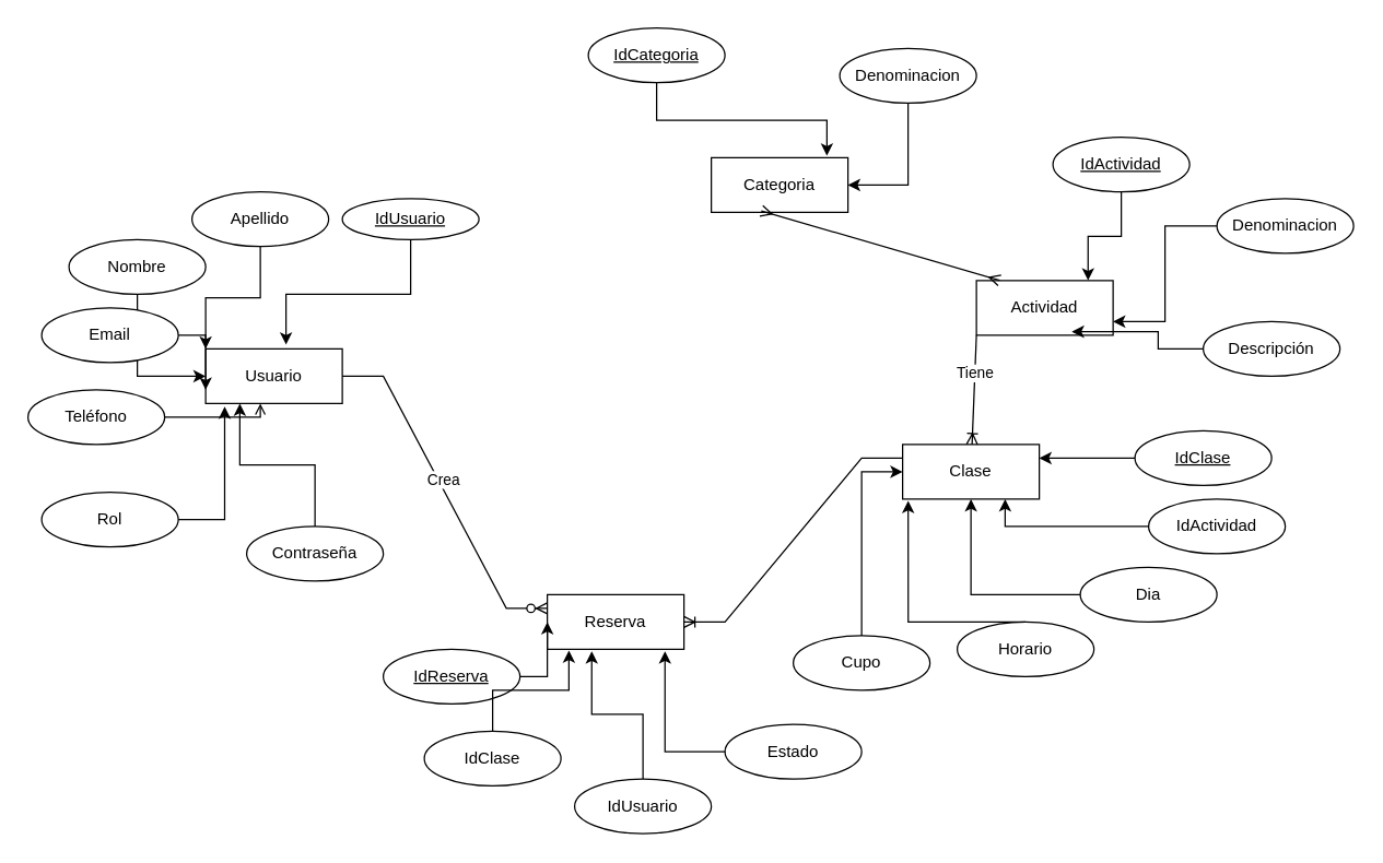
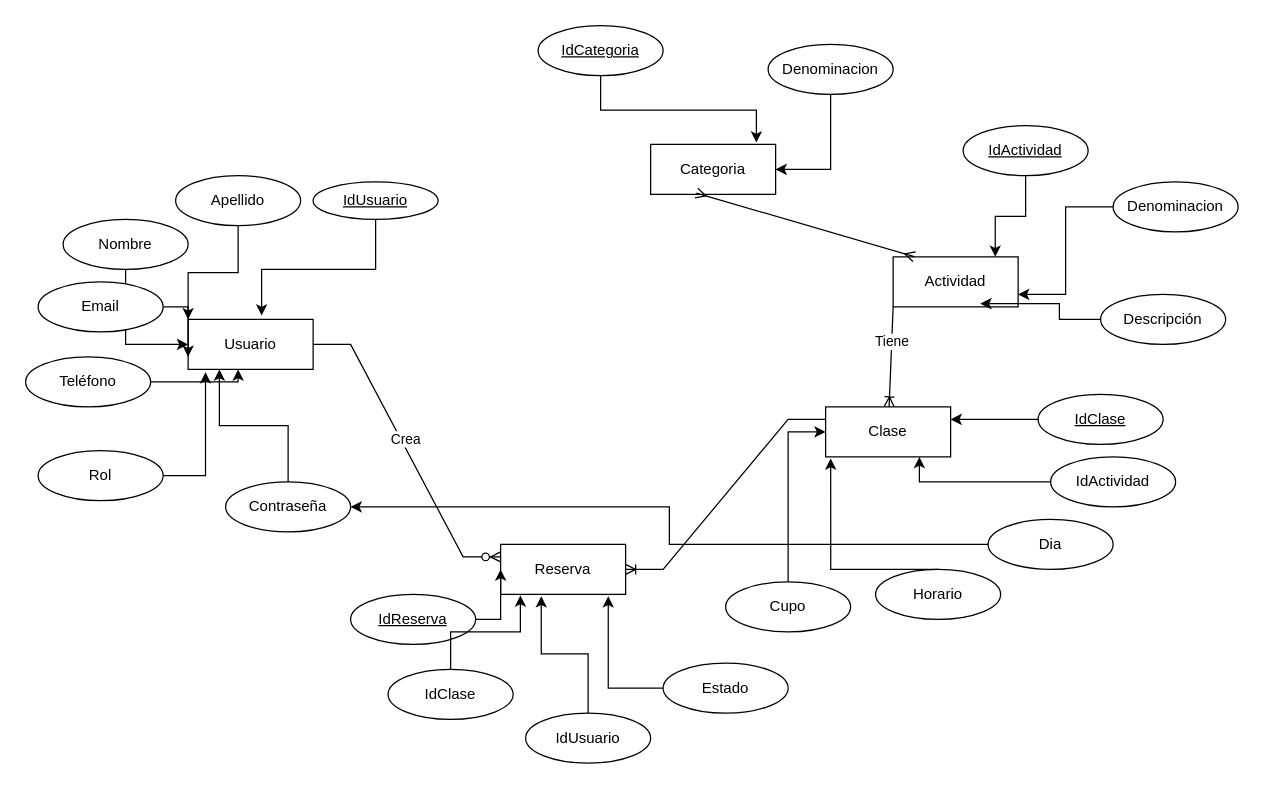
- <mxCell id="15" style="edgeStyle=orthogonalEdgeStyle;rounded=0;orthogonalLoop=1;jettySize=auto;html=1;endArrow=open;" edge="1" parent="1" source="16" target="2"><mxGeometry relative="1" as="geometry"><Array as="points"><mxPoint x="190" y="305" /></Array></mxGeometry></mxCell>
+ <mxCell id="15" style="edgeStyle=orthogonalEdgeStyle;rounded=0;orthogonalLoop=1;jettySize=auto;html=1;" edge="1" parent="1" source="16" target="2"><mxGeometry relative="1" as="geometry"><Array as="points"><mxPoint x="190" y="305" /></Array></mxGeometry></mxCell>
- <mxCell id="35" style="edgeStyle=orthogonalEdgeStyle;rounded=0;orthogonalLoop=1;jettySize=auto;html=1;entryX=0.5;entryY=1;entryDx=0;entryDy=0;" edge="1" parent="1" source="36" target="5"><mxGeometry relative="1" as="geometry" /></mxCell>
+ <mxCell id="35" style="edgeStyle=orthogonalEdgeStyle;rounded=0;orthogonalLoop=1;jettySize=auto;html=1;" edge="1" parent="1" source="36" target="20"><mxGeometry relative="1" as="geometry" /></mxCell>
